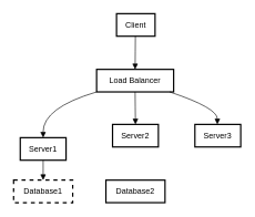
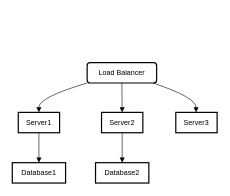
- <mxCell id="2" value="Client" style="whiteSpace=wrap;strokeWidth=2;" vertex="1" parent="1"><mxGeometry x="175" width="58" height="34" as="geometry" y="20" /></mxCell>
- <mxCell id="9" value="" style="curved=1;startArrow=none;endArrow=block;exitX=0.49;exitY=0.99;entryX=0.5;entryY=-0.01;" edge="1" parent="1" source="2" target="3"><mxGeometry relative="1" as="geometry"><Array as="points" /></mxGeometry></mxCell>
- <mxCell id="3" value="Load Balancer" style="whiteSpace=wrap;strokeWidth=2;" vertex="1" parent="1"><mxGeometry x="145" y="104" width="116" height="34" as="geometry" /></mxCell>
+ <mxCell id="3" value="Load Balancer" style="whiteSpace=wrap;strokeWidth=2;rounded=1;" vertex="1" parent="1"><mxGeometry x="145" y="104" width="116" height="34" as="geometry" /></mxCell>
- <mxCell id="4" value="Server1" style="whiteSpace=wrap;strokeWidth=2;" vertex="1" parent="1"><mxGeometry x="30" y="207" width="69" height="34" as="geometry" /></mxCell>
+ <mxCell id="4" value="Server1" style="whiteSpace=wrap;strokeWidth=2;" vertex="1" parent="1"><mxGeometry x="30" y="187" width="69" height="34" as="geometry" /></mxCell>
+ <mxCell id="14" value="" style="curved=1;startArrow=none;endArrow=block;exitX=0.5;exitY=0.99;entryX=0.5;entryY=-0.01;" edge="1" parent="1" source="5" target="8"><mxGeometry relative="1" as="geometry"><Array as="points" /></mxGeometry></mxCell>
- <mxCell id="7" value="Database1" style="whiteSpace=wrap;strokeWidth=2;dashed=1;" vertex="1" parent="1"><mxGeometry y="271" width="89" height="34" as="geometry" x="20" /></mxCell>
+ <mxCell id="7" value="Database1" style="whiteSpace=wrap;strokeWidth=2;" vertex="1" parent="1"><mxGeometry y="271" width="89" height="34" as="geometry" x="20" /></mxCell>
